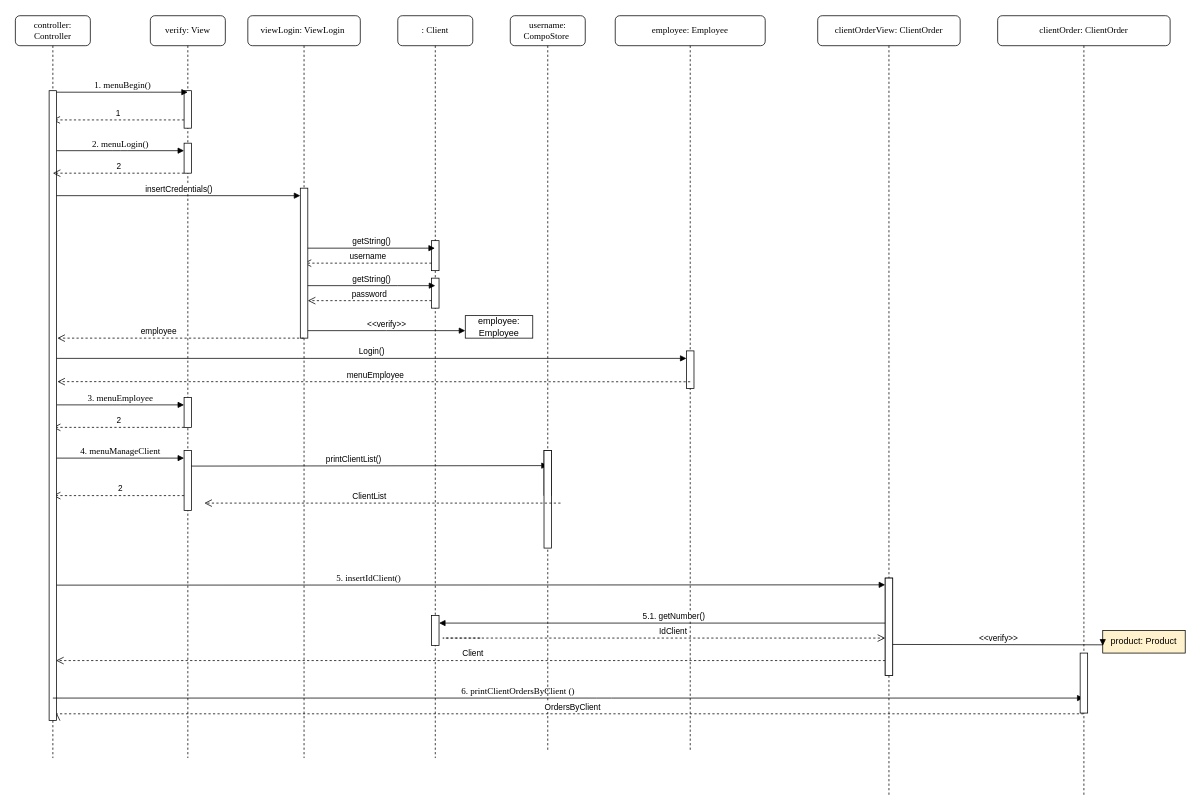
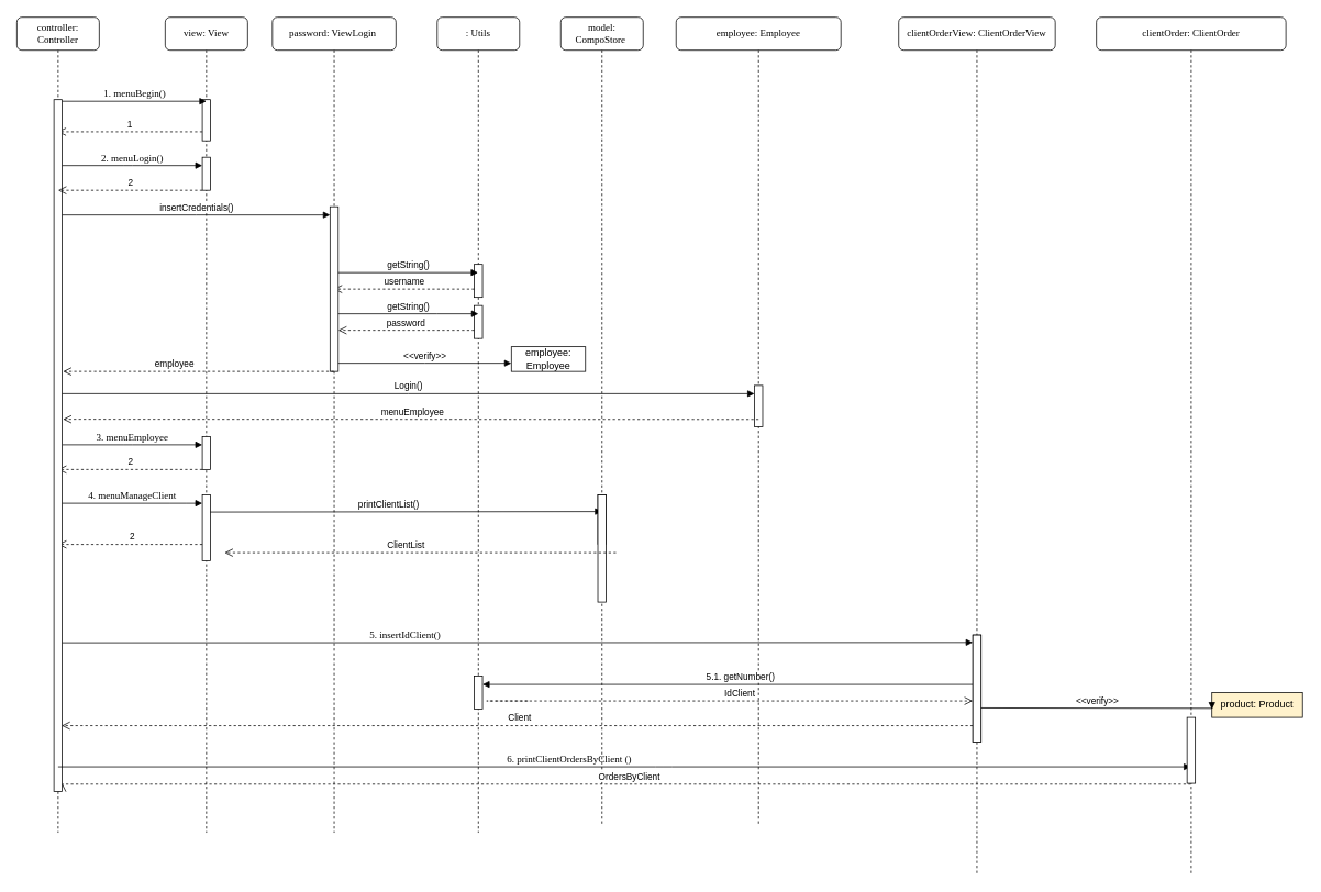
- <mxCell id="2" value="verify: View" style="shape=umlLifeline;perimeter=lifelinePerimeter;whiteSpace=wrap;html=1;container=1;collapsible=0;recursiveResize=0;outlineConnect=0;rounded=1;shadow=0;comic=0;labelBackgroundColor=none;strokeWidth=1;fontFamily=Verdana;fontSize=12;align=center;" parent="1" vertex="1"><mxGeometry x="200" y="20" width="100" height="990" as="geometry" /></mxCell>
+ <mxCell id="2" value="view: View" style="shape=umlLifeline;perimeter=lifelinePerimeter;whiteSpace=wrap;html=1;container=1;collapsible=0;recursiveResize=0;outlineConnect=0;rounded=1;shadow=0;comic=0;labelBackgroundColor=none;strokeWidth=1;fontFamily=Verdana;fontSize=12;align=center;" parent="1" vertex="1"><mxGeometry x="200" y="20" width="100" height="990" as="geometry" /></mxCell>
- <mxCell id="29" value="viewLogin: ViewLogin&amp;nbsp;" style="shape=umlLifeline;perimeter=lifelinePerimeter;whiteSpace=wrap;html=1;container=1;collapsible=0;recursiveResize=0;outlineConnect=0;rounded=1;shadow=0;comic=0;labelBackgroundColor=none;strokeWidth=1;fontFamily=Verdana;fontSize=12;align=center;" parent="1" vertex="1"><mxGeometry x="330" y="20" width="150" height="990" as="geometry" /></mxCell>
+ <mxCell id="29" value="password: ViewLogin&amp;nbsp;" style="shape=umlLifeline;perimeter=lifelinePerimeter;whiteSpace=wrap;html=1;container=1;collapsible=0;recursiveResize=0;outlineConnect=0;rounded=1;shadow=0;comic=0;labelBackgroundColor=none;strokeWidth=1;fontFamily=Verdana;fontSize=12;align=center;" parent="1" vertex="1"><mxGeometry x="330" y="20" width="150" height="990" as="geometry" /></mxCell>
- <mxCell id="15" value=": Client" style="shape=umlLifeline;perimeter=lifelinePerimeter;whiteSpace=wrap;html=1;container=1;collapsible=0;recursiveResize=0;outlineConnect=0;rounded=1;shadow=0;comic=0;labelBackgroundColor=none;strokeWidth=1;fontFamily=Verdana;fontSize=12;align=center;" parent="1" vertex="1"><mxGeometry x="530" y="20" width="100" height="990" as="geometry" /></mxCell>
+ <mxCell id="15" value=": Utils" style="shape=umlLifeline;perimeter=lifelinePerimeter;whiteSpace=wrap;html=1;container=1;collapsible=0;recursiveResize=0;outlineConnect=0;rounded=1;shadow=0;comic=0;labelBackgroundColor=none;strokeWidth=1;fontFamily=Verdana;fontSize=12;align=center;" parent="1" vertex="1"><mxGeometry x="530" y="20" width="100" height="990" as="geometry" /></mxCell>
- <mxCell id="19" value="username: CompoStore&amp;nbsp;" style="shape=umlLifeline;perimeter=lifelinePerimeter;whiteSpace=wrap;html=1;container=1;collapsible=0;recursiveResize=0;outlineConnect=0;rounded=1;shadow=0;comic=0;labelBackgroundColor=none;strokeWidth=1;fontFamily=Verdana;fontSize=12;align=center;" parent="1" vertex="1"><mxGeometry x="680" y="20" width="100" height="980" as="geometry" /></mxCell>
+ <mxCell id="19" value="model: CompoStore&amp;nbsp;" style="shape=umlLifeline;perimeter=lifelinePerimeter;whiteSpace=wrap;html=1;container=1;collapsible=0;recursiveResize=0;outlineConnect=0;rounded=1;shadow=0;comic=0;labelBackgroundColor=none;strokeWidth=1;fontFamily=Verdana;fontSize=12;align=center;" parent="1" vertex="1"><mxGeometry x="680" y="20" width="100" height="980" as="geometry" /></mxCell>
- <mxCell id="50" value="clientOrderView: ClientOrder" style="shape=umlLifeline;perimeter=lifelinePerimeter;whiteSpace=wrap;html=1;container=1;collapsible=0;recursiveResize=0;outlineConnect=0;rounded=1;shadow=0;comic=0;labelBackgroundColor=none;strokeWidth=1;fontFamily=Verdana;fontSize=12;align=center;" parent="1" vertex="1"><mxGeometry x="1090" y="20" width="190" height="1040" as="geometry" /></mxCell>
+ <mxCell id="50" value="clientOrderView: ClientOrderView" style="shape=umlLifeline;perimeter=lifelinePerimeter;whiteSpace=wrap;html=1;container=1;collapsible=0;recursiveResize=0;outlineConnect=0;rounded=1;shadow=0;comic=0;labelBackgroundColor=none;strokeWidth=1;fontFamily=Verdana;fontSize=12;align=center;" parent="1" vertex="1"><mxGeometry x="1090" y="20" width="190" height="1040" as="geometry" /></mxCell>
